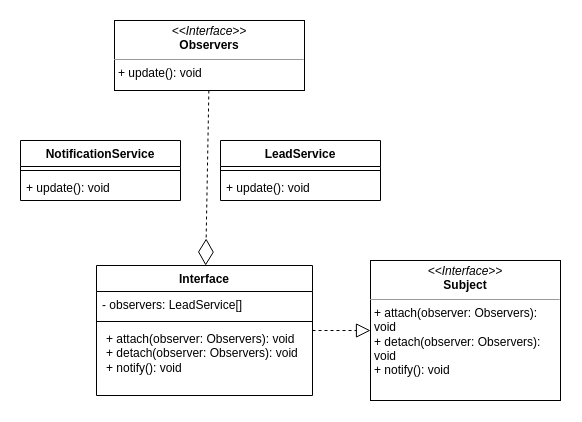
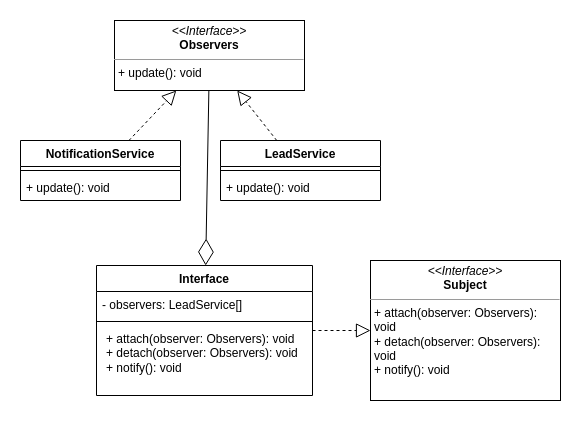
+ <mxCell id="9" value="" style="endArrow=block;dashed=1;endFill=0;endSize=12;html=1;rounded=0;" edge="1" parent="1" source="3" target="2"><mxGeometry width="160" relative="1" as="geometry"><mxPoint x="40" y="250" as="sourcePoint" /><mxPoint x="200" y="250" as="targetPoint" /></mxGeometry></mxCell>
+ <mxCell id="10" value="" style="endArrow=block;dashed=1;endFill=0;endSize=12;html=1;rounded=0;" edge="1" parent="1" source="6" target="2"><mxGeometry width="160" relative="1" as="geometry"><mxPoint x="170" y="230" as="sourcePoint" /><mxPoint x="330" y="230" as="targetPoint" /></mxGeometry></mxCell>
- <mxCell id="17" value="" style="endArrow=diamondThin;endFill=0;endSize=24;html=1;rounded=0;dashed=1;" edge="1" parent="1" source="2" target="12"><mxGeometry width="160" relative="1" as="geometry"><mxPoint x="140" y="230" as="sourcePoint" /><mxPoint x="300" y="230" as="targetPoint" /></mxGeometry></mxCell>
+ <mxCell id="17" value="" style="endArrow=diamondThin;endFill=0;endSize=24;html=1;rounded=0;" edge="1" parent="1" source="2" target="12"><mxGeometry width="160" relative="1" as="geometry"><mxPoint x="140" y="230" as="sourcePoint" /><mxPoint x="300" y="230" as="targetPoint" /></mxGeometry></mxCell>
